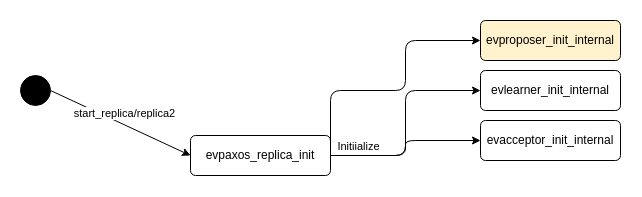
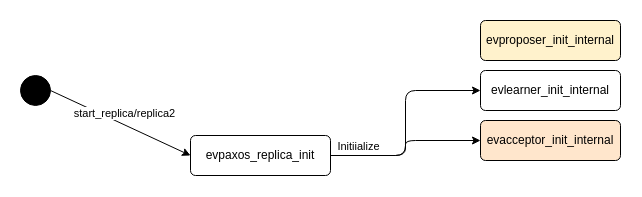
- <mxCell id="8" value="" style="endArrow=classic;html=1;rounded=1;exitX=1;exitY=0.5;exitDx=0;exitDy=0;entryX=0;entryY=0.5;entryDx=0;entryDy=0;edgeStyle=orthogonalEdgeStyle;" parent="1" source="3" target="6" edge="1"><mxGeometry width="50" height="50" relative="1" as="geometry"><mxPoint x="550" y="170" as="sourcePoint" /><mxPoint x="600" y="120" as="targetPoint" /><Array as="points"><mxPoint x="405" y="90" /><mxPoint x="405" y="40" /></Array></mxGeometry></mxCell>
- <mxCell id="5" value="evacceptor_init_internal" style="html=1;align=center;verticalAlign=middle;rounded=1;absoluteArcSize=1;arcSize=10;dashed=0;whiteSpace=wrap;" parent="1" vertex="1"><mxGeometry x="480" y="120" width="140" height="40" as="geometry" /></mxCell>
+ <mxCell id="5" value="evacceptor_init_internal" style="html=1;align=center;verticalAlign=middle;rounded=1;absoluteArcSize=1;arcSize=10;dashed=0;whiteSpace=wrap;fillColor=#ffe6cc;" parent="1" vertex="1"><mxGeometry x="480" y="120" width="140" height="40" as="geometry" /></mxCell>
